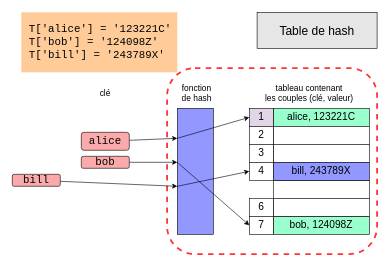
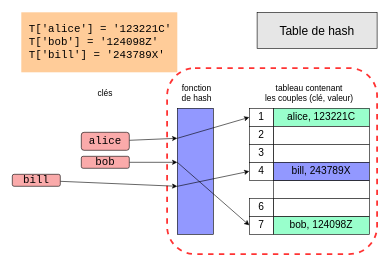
- <mxCell id="22" value="clé" style="text;html=1;strokeColor=none;fillColor=none;align=center;verticalAlign=middle;whiteSpace=wrap;rounded=0;fontSize=14;" vertex="1" parent="1"><mxGeometry x="90" y="140" width="170" height="30" as="geometry" /></mxCell>
+ <mxCell id="22" value="clés" style="text;html=1;strokeColor=none;fillColor=none;align=center;verticalAlign=middle;whiteSpace=wrap;rounded=0;fontSize=14;" vertex="1" parent="1"><mxGeometry x="90" y="140" width="170" height="30" as="geometry" /></mxCell>
- <mxCell id="12" value="1" style="rounded=0;whiteSpace=wrap;html=1;fontSize=17;fillColor=#e1d5e7;" parent="4" vertex="1"><mxGeometry width="40" height="30" as="geometry" /></mxCell>
+ <mxCell id="12" value="1" style="rounded=0;whiteSpace=wrap;html=1;fontSize=17;" parent="4" vertex="1"><mxGeometry width="40" height="30" as="geometry" /></mxCell>
